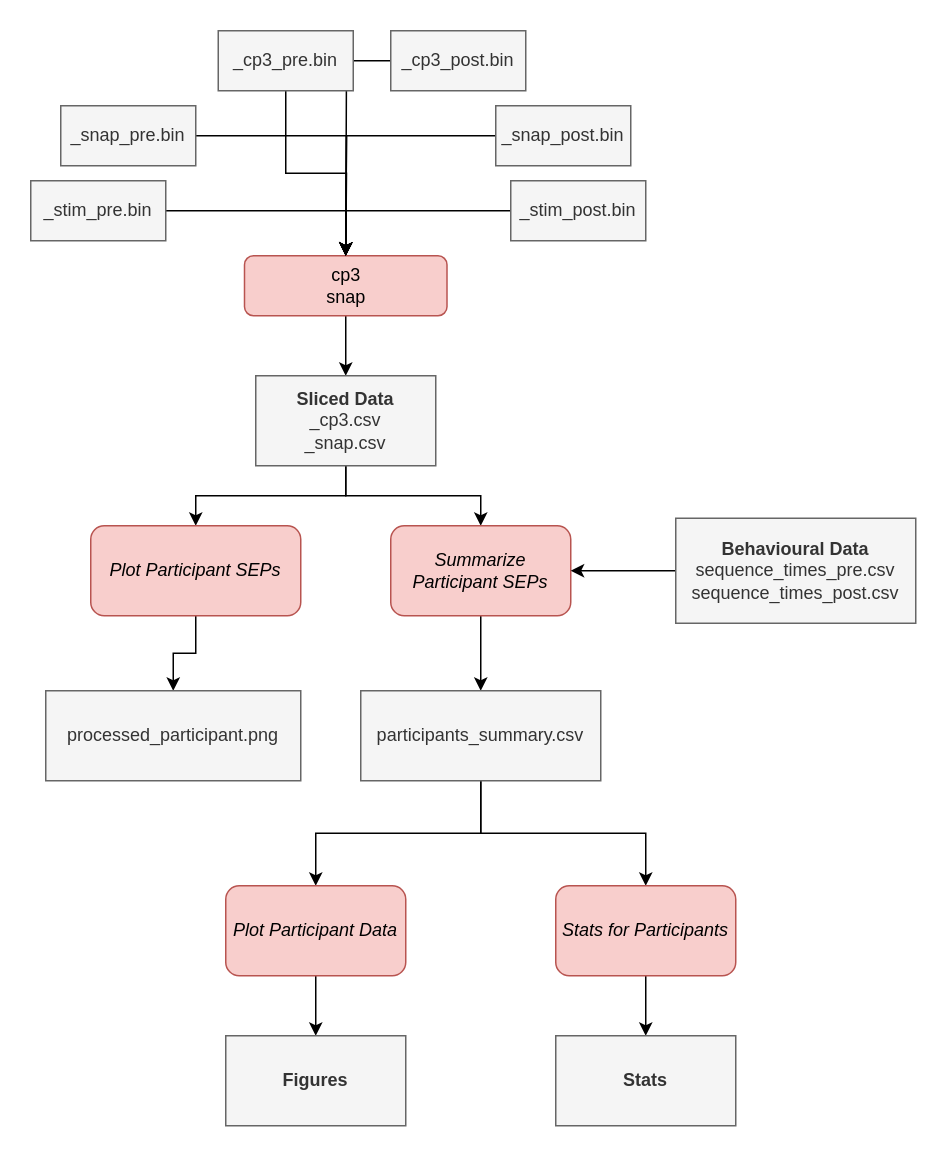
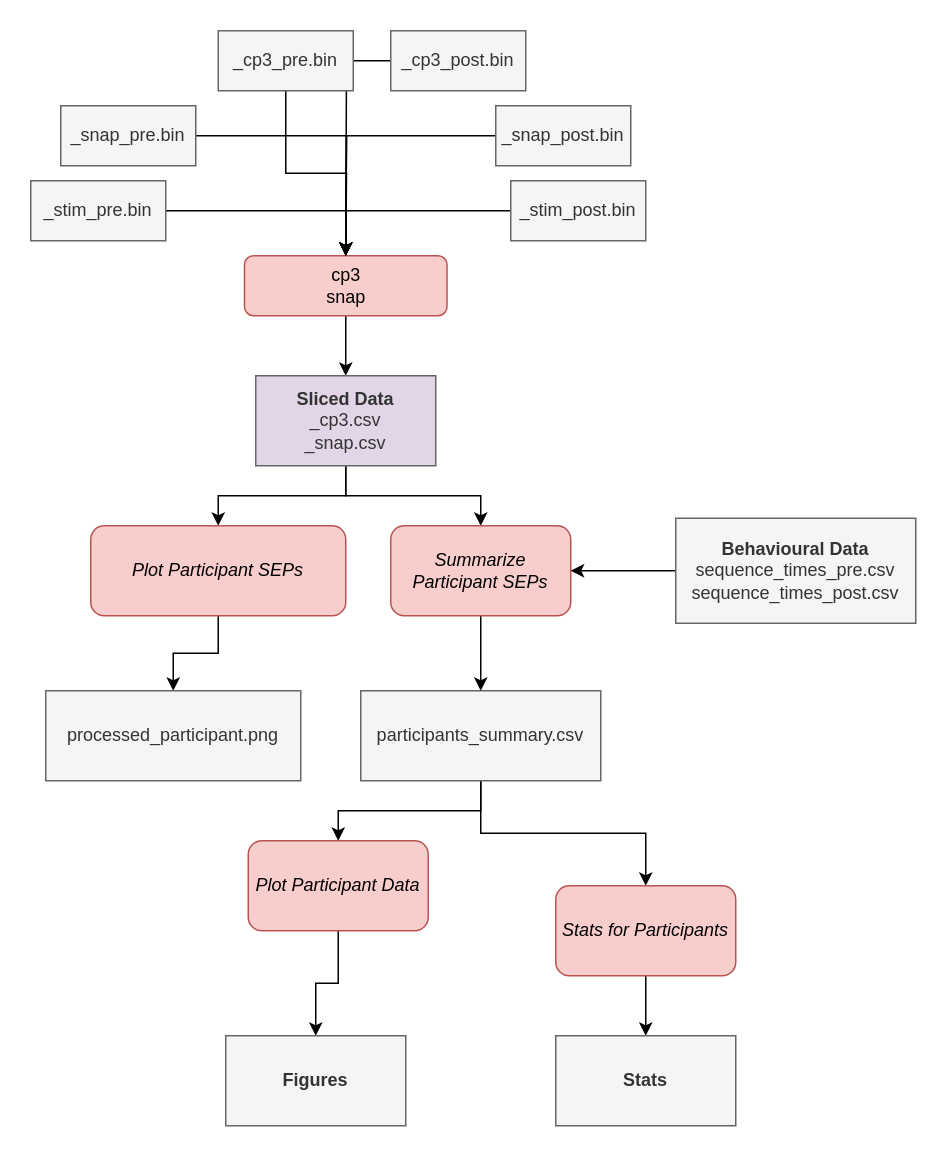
- <mxCell id="18" value="&lt;b&gt;Sliced Data&lt;/b&gt;&lt;div&gt;_cp3.csv&lt;div&gt;_snap.csv&lt;/div&gt;&lt;/div&gt;" style="rounded=0;whiteSpace=wrap;html=1;fillColor=#f5f5f5;fontColor=#333333;strokeColor=#666666;" vertex="1" parent="1"><mxGeometry x="170" y="250" width="120" height="60" as="geometry" /></mxCell>
+ <mxCell id="18" value="&lt;b&gt;Sliced Data&lt;/b&gt;&lt;div&gt;_cp3.csv&lt;div&gt;_snap.csv&lt;/div&gt;&lt;/div&gt;" style="rounded=0;whiteSpace=wrap;html=1;fillColor=#e1d5e7;fontColor=#333333;strokeColor=#666666;" vertex="1" parent="1"><mxGeometry x="170" y="250" width="120" height="60" as="geometry" /></mxCell>
- <mxCell id="20" value="&lt;i&gt;Plot Participant SEPs&lt;/i&gt;" style="rounded=1;whiteSpace=wrap;html=1;fillColor=#f8cecc;strokeColor=#b85450;" vertex="1" parent="1"><mxGeometry x="60" y="350" width="140" height="60" as="geometry" /></mxCell>
+ <mxCell id="20" value="&lt;i&gt;Plot Participant SEPs&lt;/i&gt;" style="rounded=1;whiteSpace=wrap;html=1;fillColor=#f8cecc;strokeColor=#b85450;" vertex="1" parent="1"><mxGeometry x="60" y="350" width="170" height="60" as="geometry" /></mxCell>
- <mxCell id="28" value="&lt;i&gt;Plot Participant Data&lt;/i&gt;" style="rounded=1;whiteSpace=wrap;html=1;fillColor=#f8cecc;strokeColor=#b85450;" vertex="1" parent="1"><mxGeometry x="150" y="590" width="120" height="60" as="geometry" /></mxCell>
+ <mxCell id="28" value="&lt;i&gt;Plot Participant Data&lt;/i&gt;" style="rounded=1;whiteSpace=wrap;html=1;fillColor=#f8cecc;strokeColor=#b85450;" vertex="1" parent="1"><mxGeometry x="165" y="560" width="120" height="60" as="geometry" /></mxCell>
